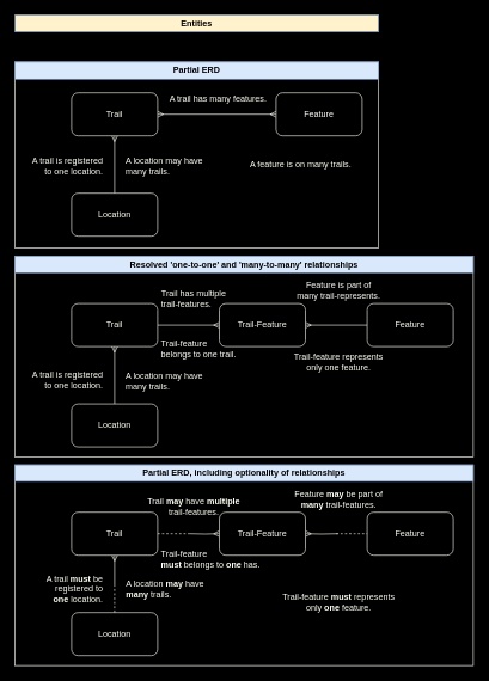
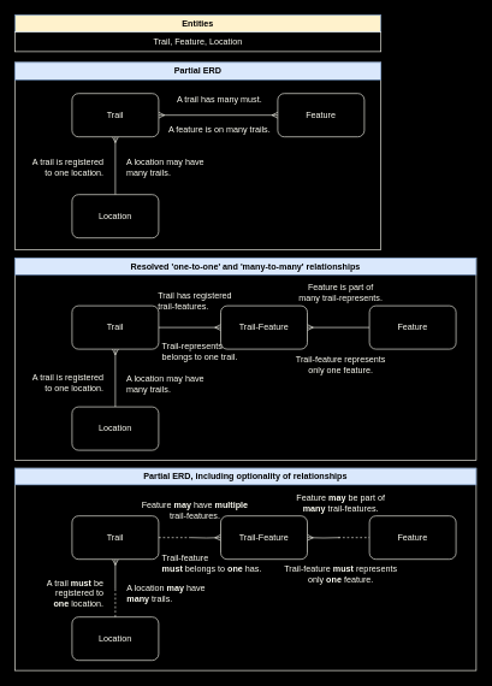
+ <mxCell id="15" value="&lt;font color=&quot;#fffff5&quot;&gt;Trail, Feature, Location&lt;/font&gt;" style="rounded=0;whiteSpace=wrap;html=1;fillColor=none;strokeColor=#FFFFF5;" vertex="1" parent="1"><mxGeometry x="20" y="44" width="507" height="27" as="geometry" /></mxCell>
- <mxCell id="8" value="&lt;font color=&quot;#fffff5&quot;&gt;A trail has many features.&lt;/font&gt;" style="text;html=1;align=center;verticalAlign=middle;resizable=0;points=[];autosize=1;strokeColor=none;fillColor=none;" vertex="1" parent="1"><mxGeometry x="225" y="125" width="156" height="26" as="geometry" /></mxCell>
+ <mxCell id="8" value="&lt;font color=&quot;#fffff5&quot;&gt;A trail has many must.&lt;/font&gt;" style="text;html=1;align=center;verticalAlign=middle;resizable=0;points=[];autosize=1;strokeColor=none;fillColor=none;" vertex="1" parent="1"><mxGeometry x="225" y="125" width="156" height="26" as="geometry" /></mxCell>
- <mxCell id="9" value="&lt;font color=&quot;#fffff5&quot;&gt;A feature is on many trails.&lt;br&gt;&lt;/font&gt;" style="text;html=1;align=center;verticalAlign=middle;resizable=0;points=[];autosize=1;strokeColor=none;fillColor=none;" vertex="1" parent="1"><mxGeometry x="337" y="217" width="162" height="26" as="geometry" /></mxCell>
+ <mxCell id="9" value="&lt;font color=&quot;#fffff5&quot;&gt;A feature is on many trails.&lt;br&gt;&lt;/font&gt;" style="text;html=1;align=center;verticalAlign=middle;resizable=0;points=[];autosize=1;strokeColor=none;fillColor=none;" vertex="1" parent="1"><mxGeometry x="222" y="167" width="162" height="26" as="geometry" /></mxCell>
- <mxCell id="22" value="&lt;font color=&quot;#fffff5&quot;&gt;Trail has multiple&lt;br&gt;&lt;/font&gt;&lt;div align=&quot;left&quot;&gt;&lt;font color=&quot;#fffff5&quot;&gt;trail-features.&lt;/font&gt;&lt;br&gt;&lt;/div&gt;" style="text;html=1;align=center;verticalAlign=middle;resizable=0;points=[];autosize=1;strokeColor=none;fillColor=none;" vertex="1" parent="1"><mxGeometry x="212" y="395" width="113" height="41" as="geometry" /></mxCell>
+ <mxCell id="22" value="&lt;font color=&quot;#fffff5&quot;&gt;Trail has registered&lt;br&gt;&lt;/font&gt;&lt;div align=&quot;left&quot;&gt;&lt;font color=&quot;#fffff5&quot;&gt;trail-features.&lt;/font&gt;&lt;br&gt;&lt;/div&gt;" style="text;html=1;align=center;verticalAlign=middle;resizable=0;points=[];autosize=1;strokeColor=none;fillColor=none;" vertex="1" parent="1"><mxGeometry x="212" y="395" width="113" height="41" as="geometry" /></mxCell>
- <mxCell id="28" value="&lt;div align=&quot;left&quot;&gt;&lt;font color=&quot;#fffff5&quot;&gt;Trail-feature&lt;/font&gt;&lt;br&gt;&lt;/div&gt;&lt;div align=&quot;left&quot;&gt;&lt;font color=&quot;#fffff5&quot;&gt;belongs to one trail.&lt;/font&gt;&lt;br&gt;&lt;/div&gt;" style="text;html=1;align=left;verticalAlign=middle;resizable=0;points=[];autosize=1;strokeColor=none;fillColor=none;" vertex="1" parent="1"><mxGeometry x="222" y="466" width="126" height="41" as="geometry" /></mxCell>
+ <mxCell id="28" value="&lt;div align=&quot;left&quot;&gt;&lt;font color=&quot;#fffff5&quot;&gt;Trail-represents&lt;/font&gt;&lt;br&gt;&lt;/div&gt;&lt;div align=&quot;left&quot;&gt;&lt;font color=&quot;#fffff5&quot;&gt;belongs to one trail.&lt;/font&gt;&lt;br&gt;&lt;/div&gt;" style="text;html=1;align=left;verticalAlign=middle;resizable=0;points=[];autosize=1;strokeColor=none;fillColor=none;" vertex="1" parent="1"><mxGeometry x="222" y="466" width="126" height="41" as="geometry" /></mxCell>
- <mxCell id="37" value="&lt;font color=&quot;#fffff5&quot;&gt;Trail &lt;b&gt;may &lt;/b&gt;have &lt;b&gt;multiple&lt;br&gt;&lt;/b&gt;&lt;/font&gt;&lt;div&gt;&lt;font color=&quot;#fffff5&quot;&gt;trail-features.&lt;/font&gt;&lt;br&gt;&lt;/div&gt;" style="text;html=1;align=center;verticalAlign=middle;resizable=0;points=[];autosize=1;strokeColor=none;fillColor=none;" vertex="1" parent="1"><mxGeometry x="196" y="686" width="146" height="41" as="geometry" /></mxCell>
+ <mxCell id="37" value="&lt;font color=&quot;#fffff5&quot;&gt;Feature &lt;b&gt;may &lt;/b&gt;have &lt;b&gt;multiple&lt;br&gt;&lt;/b&gt;&lt;/font&gt;&lt;div&gt;&lt;font color=&quot;#fffff5&quot;&gt;trail-features.&lt;/font&gt;&lt;br&gt;&lt;/div&gt;" style="text;html=1;align=center;verticalAlign=middle;resizable=0;points=[];autosize=1;strokeColor=none;fillColor=none;" vertex="1" parent="1"><mxGeometry x="196" y="686" width="146" height="41" as="geometry" /></mxCell>
- <mxCell id="44" value="&lt;font color=&quot;#fffff5&quot;&gt;Trail-feature &lt;b&gt;must &lt;/b&gt;represents&lt;br&gt;only &lt;b&gt;one &lt;/b&gt;feature.&lt;/font&gt;" style="text;html=1;align=center;verticalAlign=middle;resizable=0;points=[];autosize=1;strokeColor=none;fillColor=none;" vertex="1" parent="1"><mxGeometry x="381" y="819" width="179" height="41" as="geometry" /></mxCell>
+ <mxCell id="44" value="&lt;font color=&quot;#fffff5&quot;&gt;Trail-feature &lt;b&gt;must &lt;/b&gt;represents&lt;br&gt;only &lt;b&gt;one &lt;/b&gt;feature.&lt;/font&gt;" style="text;html=1;align=center;verticalAlign=middle;resizable=0;points=[];autosize=1;strokeColor=none;fillColor=none;" vertex="1" parent="1"><mxGeometry x="381" y="774" width="179" height="41" as="geometry" /></mxCell>
